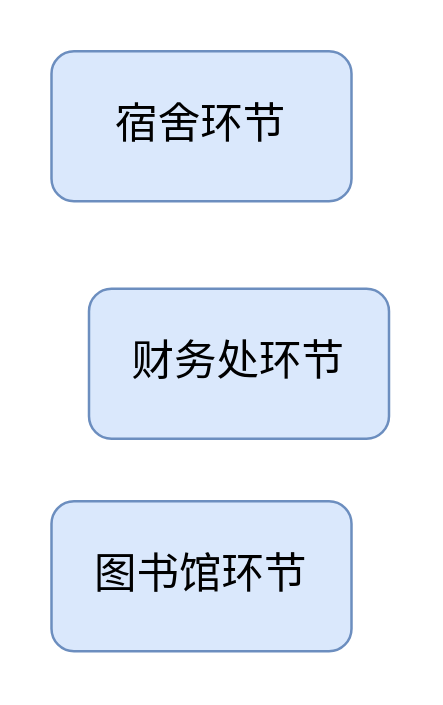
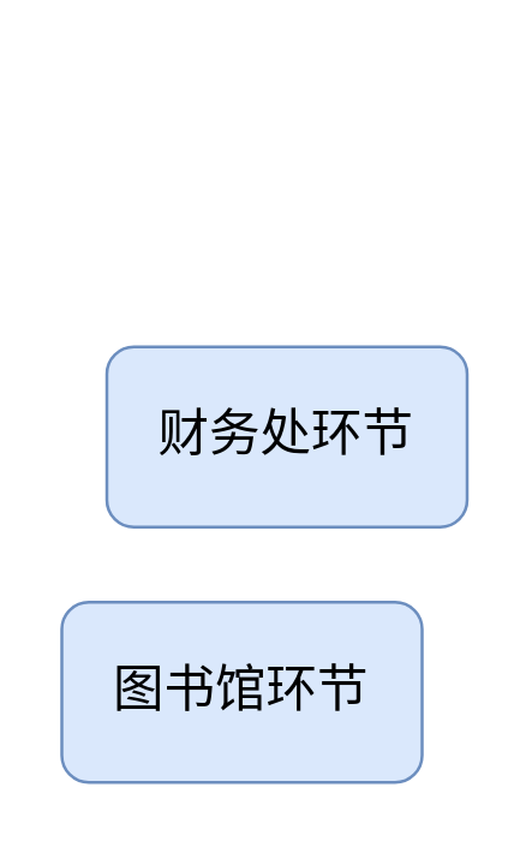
- <mxCell id="2" value="宿舍环节" style="rounded=1;whiteSpace=wrap;html=1;fillColor=#dae8fc;strokeColor=#6c8ebf;fontSize=17;" vertex="1" parent="1"><mxGeometry x="20" y="20" width="120" height="60" as="geometry" /></mxCell>
